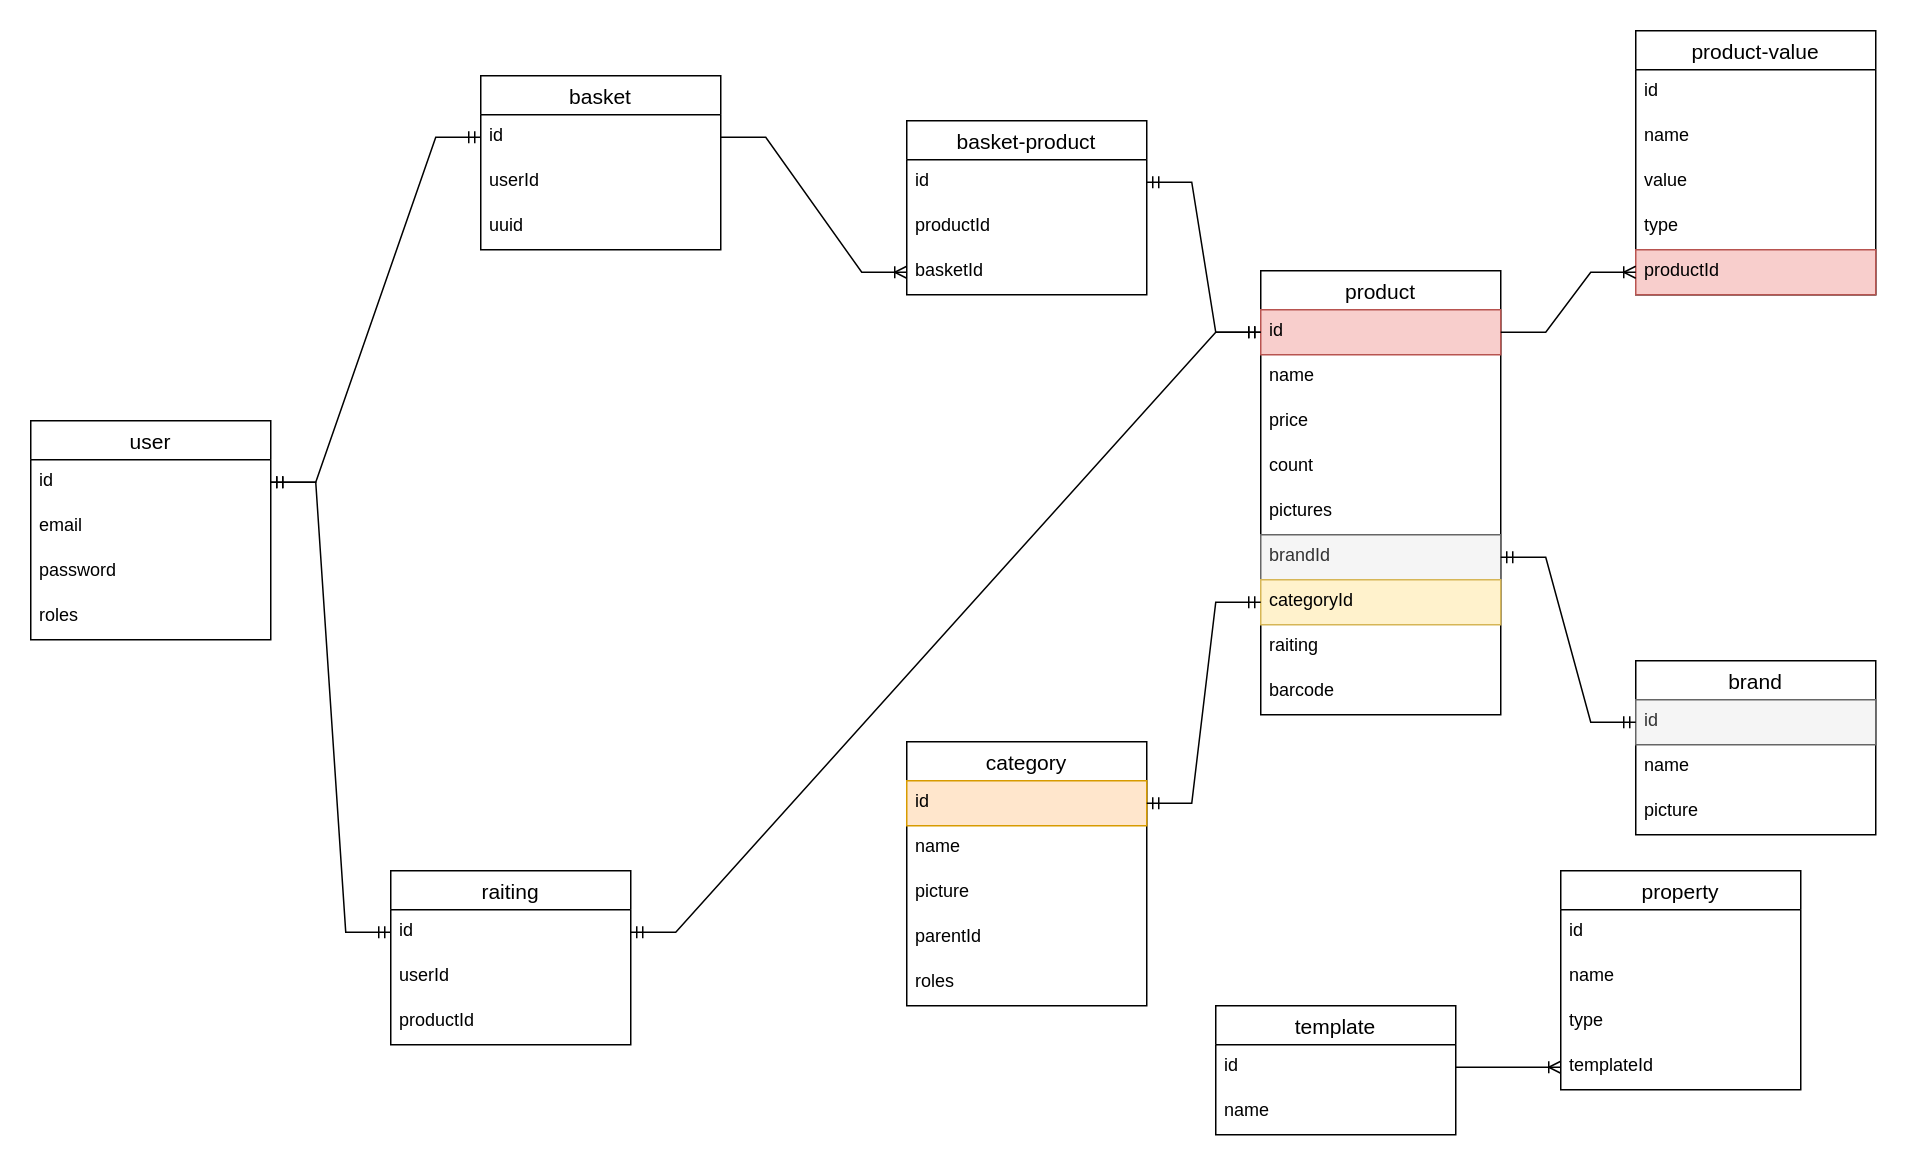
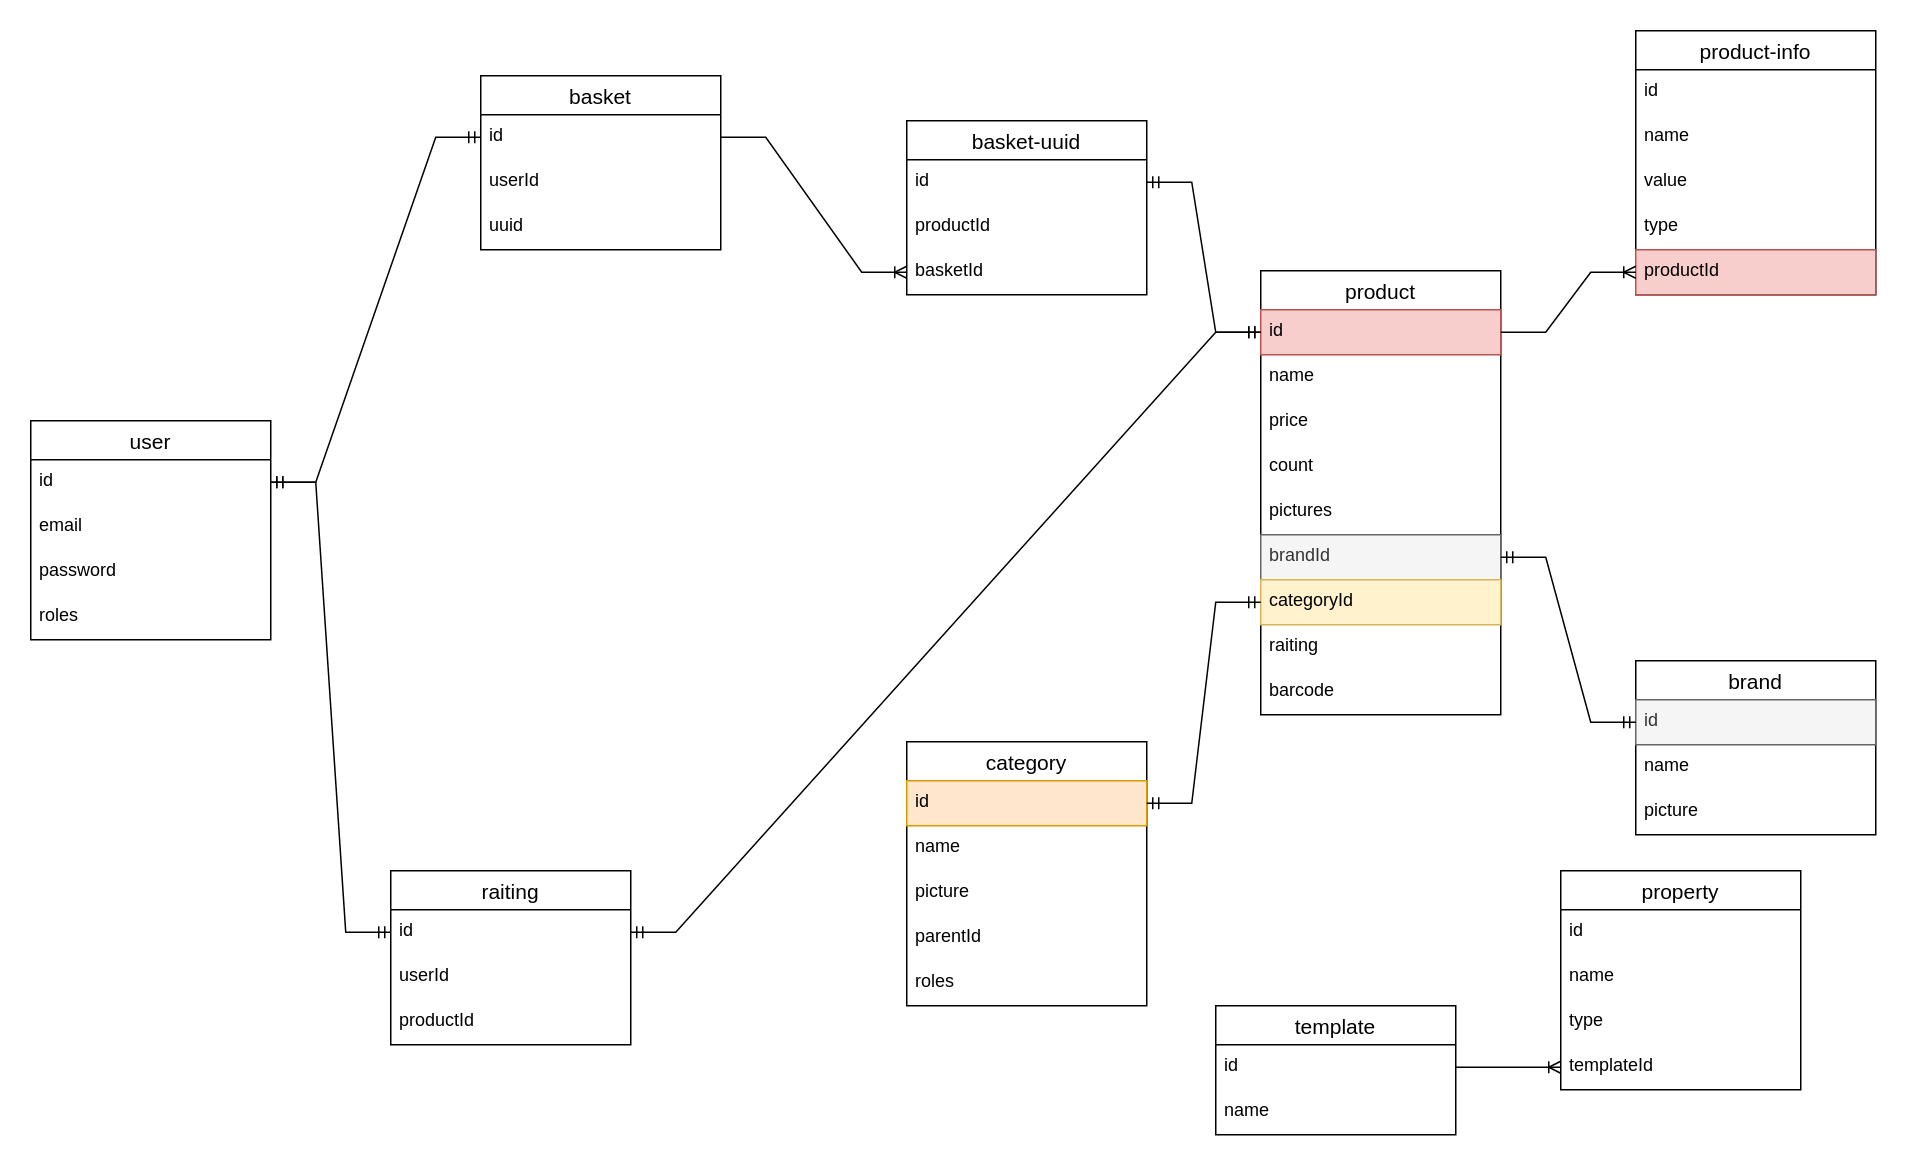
- <mxCell id="33" value="product-value" style="swimlane;fontStyle=0;childLayout=stackLayout;horizontal=1;startSize=26;horizontalStack=0;resizeParent=1;resizeParentMax=0;resizeLast=0;collapsible=1;marginBottom=0;align=center;fontSize=14;" parent="1" vertex="1"><mxGeometry x="1090" y="20" width="160" height="176" as="geometry" /></mxCell>
+ <mxCell id="33" value="product-info" style="swimlane;fontStyle=0;childLayout=stackLayout;horizontal=1;startSize=26;horizontalStack=0;resizeParent=1;resizeParentMax=0;resizeLast=0;collapsible=1;marginBottom=0;align=center;fontSize=14;" parent="1" vertex="1"><mxGeometry x="1090" y="20" width="160" height="176" as="geometry" /></mxCell>
- <mxCell id="44" value="basket-product" style="swimlane;fontStyle=0;childLayout=stackLayout;horizontal=1;startSize=26;horizontalStack=0;resizeParent=1;resizeParentMax=0;resizeLast=0;collapsible=1;marginBottom=0;align=center;fontSize=14;" parent="1" vertex="1"><mxGeometry x="604" y="80" width="160" height="116" as="geometry" /></mxCell>
+ <mxCell id="44" value="basket-uuid" style="swimlane;fontStyle=0;childLayout=stackLayout;horizontal=1;startSize=26;horizontalStack=0;resizeParent=1;resizeParentMax=0;resizeLast=0;collapsible=1;marginBottom=0;align=center;fontSize=14;" parent="1" vertex="1"><mxGeometry x="604" y="80" width="160" height="116" as="geometry" /></mxCell>
